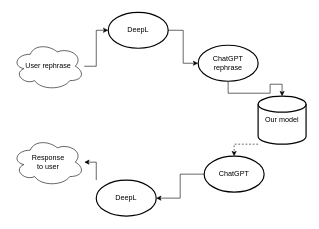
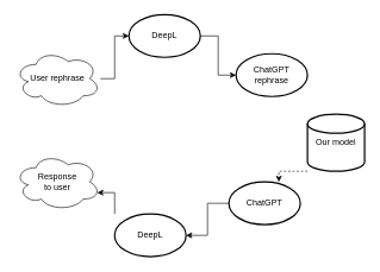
- <mxCell id="6" style="edgeStyle=orthogonalEdgeStyle;rounded=0;orthogonalLoop=1;jettySize=auto;html=1;" edge="1" parent="1" source="7" target="9"><mxGeometry relative="1" as="geometry" /></mxCell>
- <mxCell id="14" value="Response &lt;br&gt;to user" style="ellipse;shape=cloud;whiteSpace=wrap;html=1;" vertex="1" parent="1"><mxGeometry x="20" y="230" width="120" height="80" as="geometry" /></mxCell>
+ <mxCell id="14" value="Response &lt;br&gt;to user" style="ellipse;shape=cloud;whiteSpace=wrap;html=1;" vertex="1" parent="1"><mxGeometry x="20" y="215" width="120" height="80" as="geometry" /></mxCell>
- <mxCell id="3" value="ChatGPT" style="strokeWidth=2;html=1;shape=mxgraph.flowchart.start_1;whiteSpace=wrap;" vertex="1" parent="1"><mxGeometry x="340" y="260" width="100" height="60" as="geometry" /></mxCell>
+ <mxCell id="3" value="ChatGPT" style="strokeWidth=2;html=1;shape=mxgraph.flowchart.start_1;whiteSpace=wrap;" vertex="1" parent="1"><mxGeometry x="320" y="255" width="100" height="60" as="geometry" /></mxCell>
